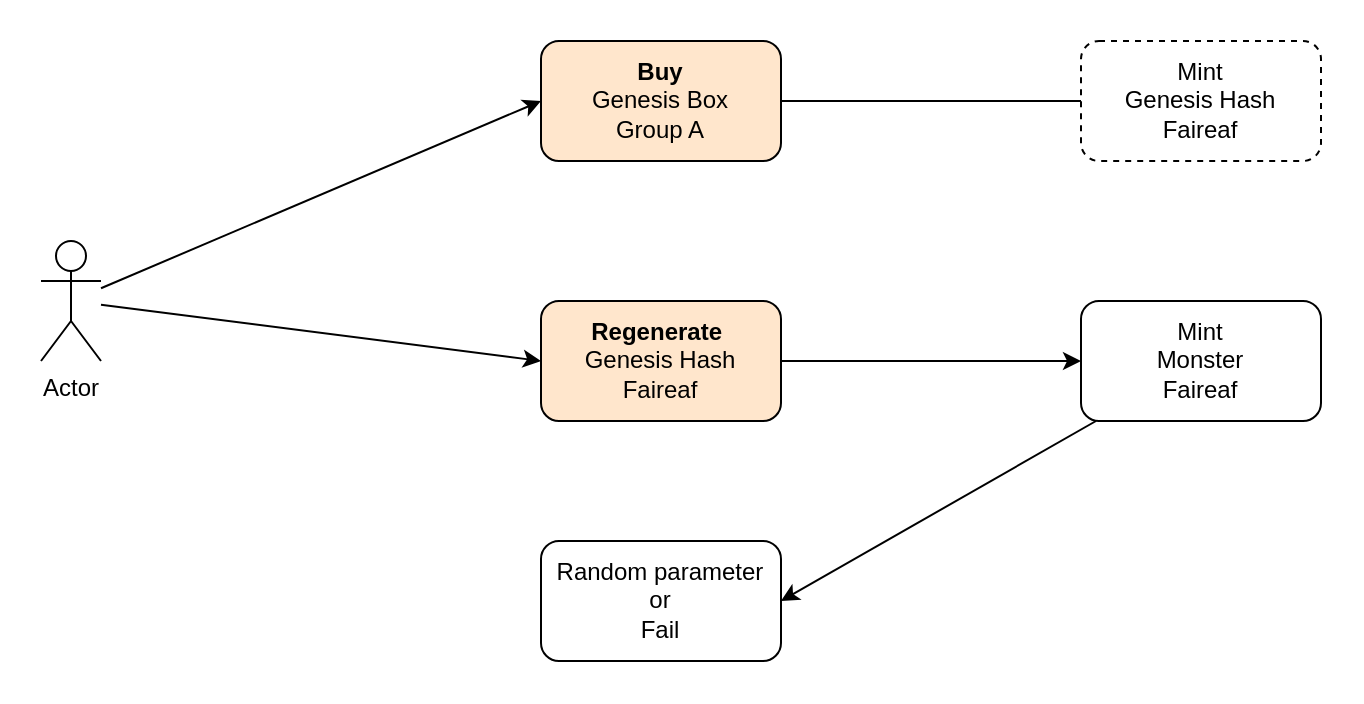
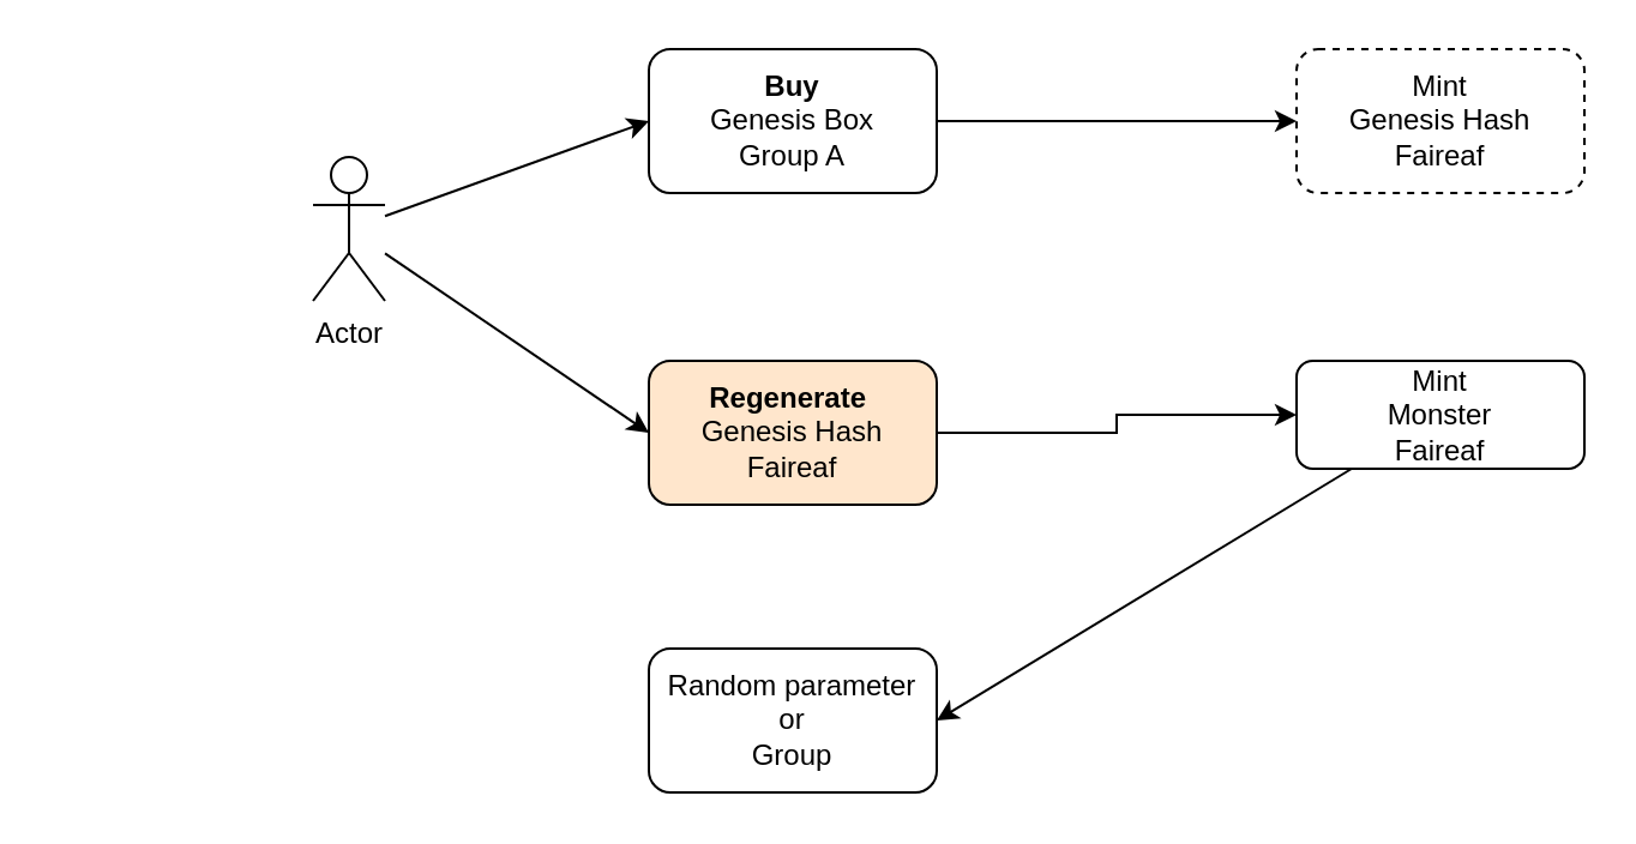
- <mxCell id="6" value="&lt;b&gt;Buy &lt;/b&gt;&lt;br&gt;Genesis Box &lt;br&gt;Group A" style="rounded=1;whiteSpace=wrap;html=1;fillColor=#ffe6cc;" vertex="1" parent="1"><mxGeometry x="270" y="20" width="120" height="60" as="geometry" /></mxCell>
+ <mxCell id="6" value="&lt;b&gt;Buy &lt;/b&gt;&lt;br&gt;Genesis Box &lt;br&gt;Group A" style="rounded=1;whiteSpace=wrap;html=1;" vertex="1" parent="1"><mxGeometry x="270" y="20" width="120" height="60" as="geometry" /></mxCell>
- <mxCell id="5" style="edgeStyle=orthogonalEdgeStyle;rounded=0;orthogonalLoop=1;jettySize=auto;html=1;entryX=0;entryY=0.5;entryDx=0;entryDy=0;endArrow=none;" edge="1" parent="1" source="6" target="7"><mxGeometry relative="1" as="geometry" /></mxCell>
+ <mxCell id="5" style="edgeStyle=orthogonalEdgeStyle;rounded=0;orthogonalLoop=1;jettySize=auto;html=1;entryX=0;entryY=0.5;entryDx=0;entryDy=0;" edge="1" parent="1" source="6" target="7"><mxGeometry relative="1" as="geometry" /></mxCell>
- <mxCell id="4" value="Actor" style="shape=umlActor;verticalLabelPosition=bottom;verticalAlign=top;html=1;outlineConnect=0;" vertex="1" parent="1"><mxGeometry x="20" y="120" width="30" height="60" as="geometry" /></mxCell>
+ <mxCell id="4" value="Actor" style="shape=umlActor;verticalLabelPosition=bottom;verticalAlign=top;html=1;outlineConnect=0;" vertex="1" parent="1"><mxGeometry x="130" y="65" width="30" height="60" as="geometry" /></mxCell>
- <mxCell id="11" value="Mint&lt;br&gt;Monster&lt;br&gt;Faireaf" style="rounded=1;whiteSpace=wrap;html=1;" vertex="1" parent="1"><mxGeometry x="540" y="150" width="120" height="60" as="geometry" /></mxCell>
+ <mxCell id="11" value="Mint&lt;br&gt;Monster&lt;br&gt;Faireaf" style="rounded=1;whiteSpace=wrap;html=1;" vertex="1" parent="1"><mxGeometry x="540" y="150" width="120" height="45" as="geometry" /></mxCell>
- <mxCell id="12" value="Random parameter &lt;br&gt;or &lt;br&gt;Fail" style="rounded=1;whiteSpace=wrap;html=1;" vertex="1" parent="1"><mxGeometry x="270" y="270" width="120" height="60" as="geometry" /></mxCell>
+ <mxCell id="12" value="Random parameter &lt;br&gt;or &lt;br&gt;Group" style="rounded=1;whiteSpace=wrap;html=1;" vertex="1" parent="1"><mxGeometry x="270" y="270" width="120" height="60" as="geometry" /></mxCell>
